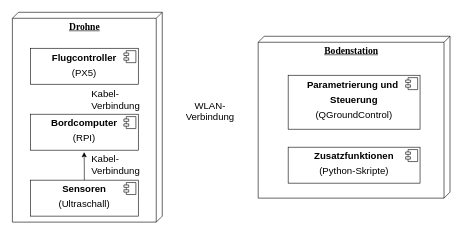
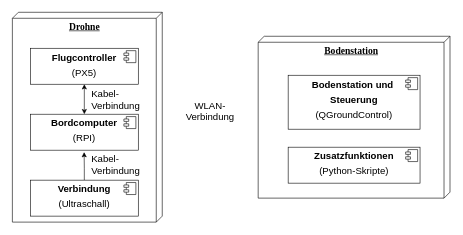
- <mxCell id="9" value="&lt;p style=&quot;margin: 6px 0px 0px; text-align: center; font-size: 16px;&quot;&gt;&lt;b style=&quot;background-color: initial;&quot;&gt;Parametrierung und&amp;nbsp;&lt;/b&gt;&lt;/p&gt;&lt;p style=&quot;margin: 6px 0px 0px; text-align: center; font-size: 16px;&quot;&gt;&lt;b style=&quot;background-color: initial;&quot;&gt;Steuerung&lt;/b&gt;&lt;br&gt;&lt;/p&gt;&lt;p style=&quot;margin: 6px 0px 0px; text-align: center; font-size: 16px;&quot;&gt;&lt;span style=&quot;background-color: initial;&quot;&gt;(QGroundControl)&lt;/span&gt;&lt;/p&gt;" style="align=left;overflow=fill;html=1;dropTarget=0;fontSize=14;" parent="1" vertex="1"><mxGeometry x="480" y="125" width="220" height="90" as="geometry" /></mxCell>
+ <mxCell id="9" value="&lt;p style=&quot;margin: 6px 0px 0px; text-align: center; font-size: 16px;&quot;&gt;&lt;b style=&quot;background-color: initial;&quot;&gt;Bodenstation und&amp;nbsp;&lt;/b&gt;&lt;/p&gt;&lt;p style=&quot;margin: 6px 0px 0px; text-align: center; font-size: 16px;&quot;&gt;&lt;b style=&quot;background-color: initial;&quot;&gt;Steuerung&lt;/b&gt;&lt;br&gt;&lt;/p&gt;&lt;p style=&quot;margin: 6px 0px 0px; text-align: center; font-size: 16px;&quot;&gt;&lt;span style=&quot;background-color: initial;&quot;&gt;(QGroundControl)&lt;/span&gt;&lt;/p&gt;" style="align=left;overflow=fill;html=1;dropTarget=0;fontSize=14;" parent="1" vertex="1"><mxGeometry x="480" y="125" width="220" height="90" as="geometry" /></mxCell>
+ <mxCell id="6" style="edgeStyle=orthogonalEdgeStyle;rounded=0;orthogonalLoop=1;jettySize=auto;html=1;exitX=0.5;exitY=0;exitDx=0;exitDy=0;entryX=0.5;entryY=1;entryDx=0;entryDy=0;fontSize=16;startArrow=classic;startFill=1;" parent="1" source="7" target="4" edge="1"><mxGeometry relative="1" as="geometry" /></mxCell>
- <mxCell id="15" value="&lt;p style=&quot;margin: 6px 0px 0px; text-align: center; font-size: 16px;&quot;&gt;&lt;b style=&quot;background-color: initial;&quot;&gt;Sensoren&lt;/b&gt;&lt;br&gt;&lt;/p&gt;&lt;p style=&quot;margin: 6px 0px 0px; text-align: center; font-size: 16px;&quot;&gt;(Ultraschall)&lt;/p&gt;" style="align=left;overflow=fill;html=1;dropTarget=0;fontSize=14;" parent="1" vertex="1"><mxGeometry x="50" y="300" width="180" height="60" as="geometry" /></mxCell>
+ <mxCell id="15" value="&lt;p style=&quot;margin: 6px 0px 0px; text-align: center; font-size: 16px;&quot;&gt;&lt;b style=&quot;background-color: initial;&quot;&gt;Verbindung&lt;/b&gt;&lt;br&gt;&lt;/p&gt;&lt;p style=&quot;margin: 6px 0px 0px; text-align: center; font-size: 16px;&quot;&gt;(Ultraschall)&lt;/p&gt;" style="align=left;overflow=fill;html=1;dropTarget=0;fontSize=14;" parent="1" vertex="1"><mxGeometry x="50" y="300" width="180" height="60" as="geometry" /></mxCell>
